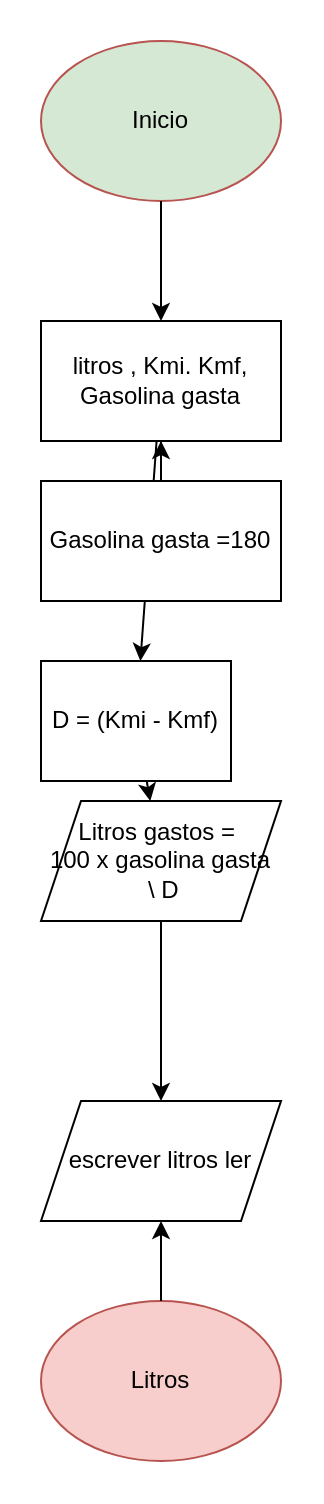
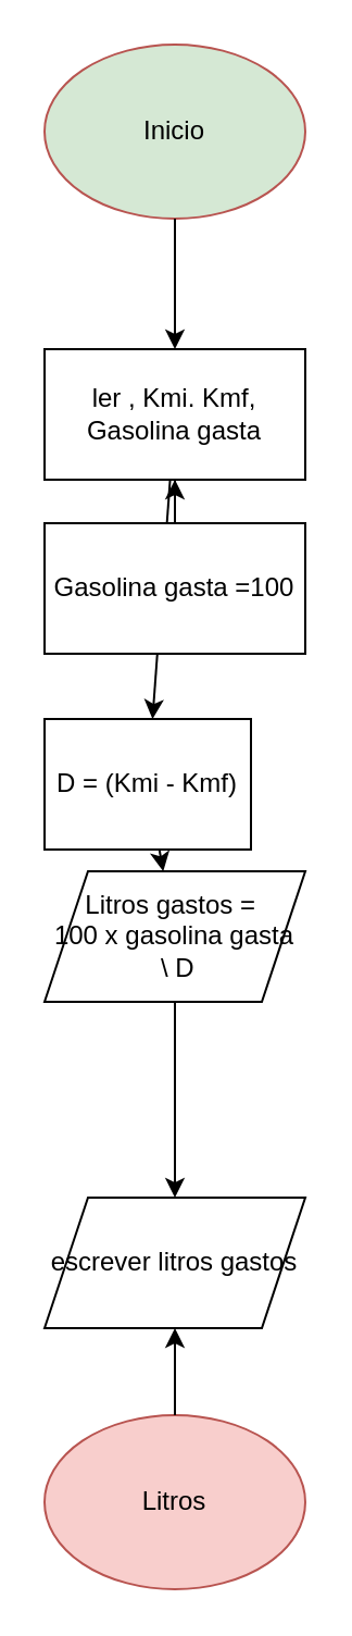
- <mxCell id="4" value="litros , Kmi. Kmf, Gasolina gasta" style="shape=parallelogram;perimeter=parallelogramPerimeter;whiteSpace=wrap;html=1;fixedSize=1;size=-4;" vertex="1" parent="1"><mxGeometry x="20" y="160" width="120" height="60" as="geometry" /></mxCell>
+ <mxCell id="4" value="ler , Kmi. Kmf, Gasolina gasta" style="shape=parallelogram;perimeter=parallelogramPerimeter;whiteSpace=wrap;html=1;fixedSize=1;size=-4;" vertex="1" parent="1"><mxGeometry x="20" y="160" width="120" height="60" as="geometry" /></mxCell>
- <mxCell id="13" value="Gasolina gasta =180" style="rounded=0;whiteSpace=wrap;html=1;" vertex="1" parent="1"><mxGeometry x="20" y="240" width="120" height="60" as="geometry" /></mxCell>
+ <mxCell id="13" value="Gasolina gasta =100" style="rounded=0;whiteSpace=wrap;html=1;" vertex="1" parent="1"><mxGeometry x="20" y="240" width="120" height="60" as="geometry" /></mxCell>
- <mxCell id="14" value="escrever litros ler" style="shape=parallelogram;perimeter=parallelogramPerimeter;whiteSpace=wrap;html=1;fixedSize=1;" vertex="1" parent="1"><mxGeometry x="20" y="550" width="120" height="60" as="geometry" /></mxCell>
+ <mxCell id="14" value="escrever litros gastos" style="shape=parallelogram;perimeter=parallelogramPerimeter;whiteSpace=wrap;html=1;fixedSize=1;" vertex="1" parent="1"><mxGeometry x="20" y="550" width="120" height="60" as="geometry" /></mxCell>
